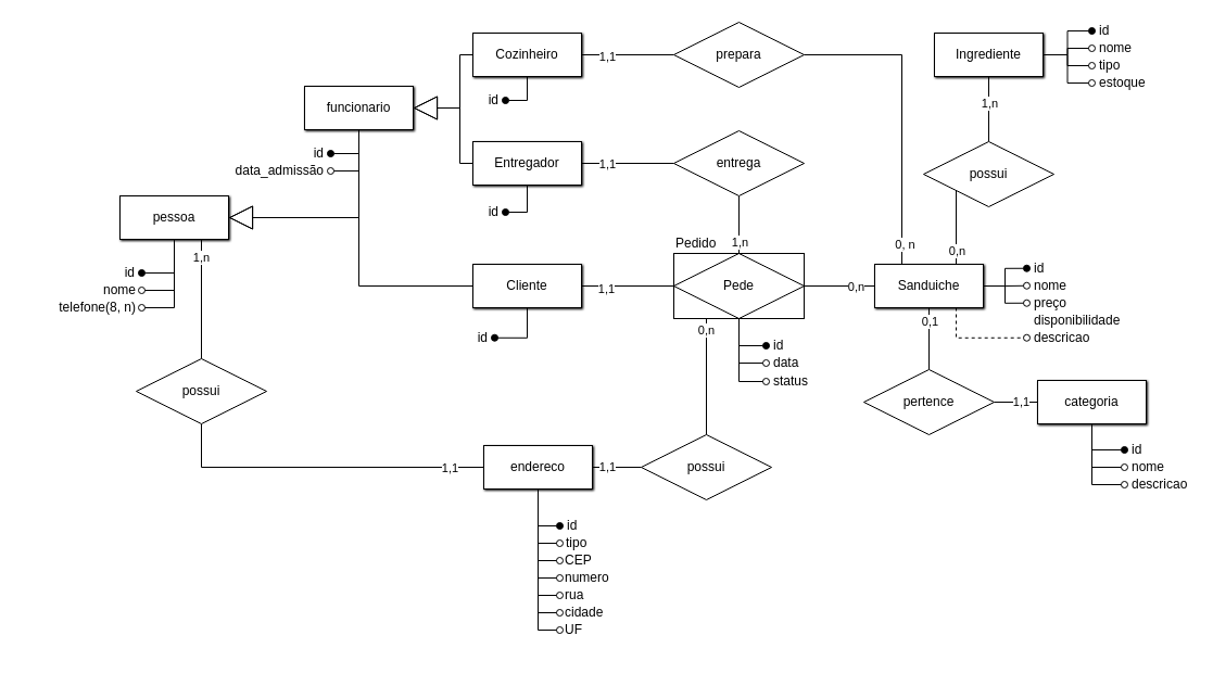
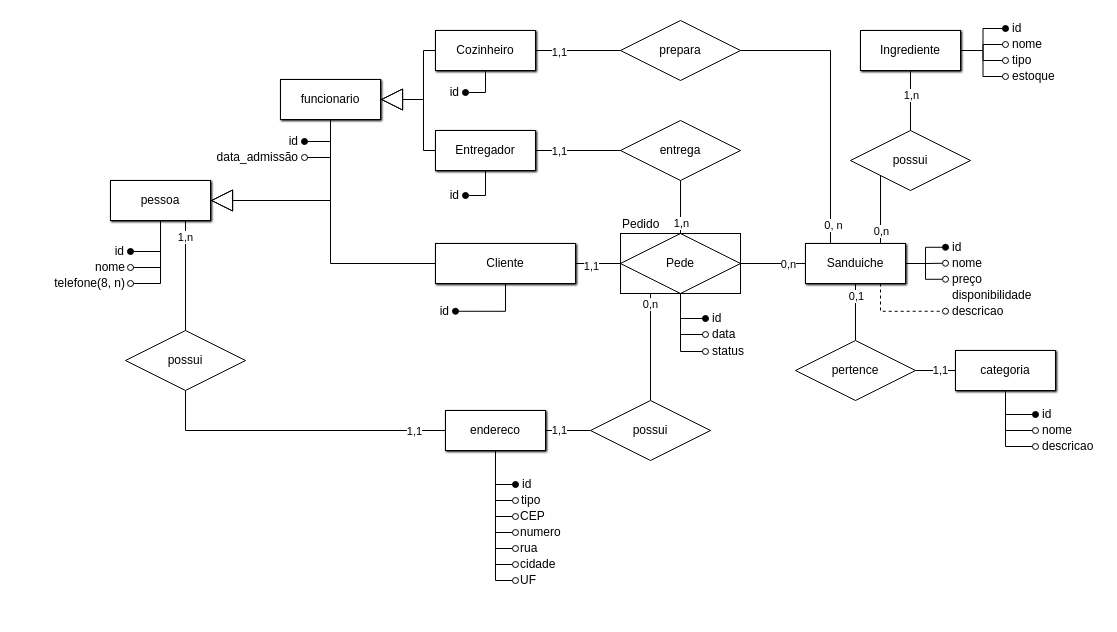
- <mxCell id="7" value="Cliente" style="whiteSpace=wrap;html=1;align=center;glass=0;rounded=0;shadow=1;shadowOpacity=100;shadowBlur=1;shadowOffsetX=1;shadowOffsetY=1;" parent="1" vertex="1"><mxGeometry x="435" y="243" width="100" height="40" as="geometry" /></mxCell>
+ <mxCell id="7" value="Cliente" style="whiteSpace=wrap;html=1;align=center;glass=0;rounded=0;shadow=1;shadowOpacity=100;shadowBlur=1;shadowOffsetX=1;shadowOffsetY=1;" parent="1" vertex="1"><mxGeometry x="435" y="243" width="140" height="40" as="geometry" /></mxCell>
